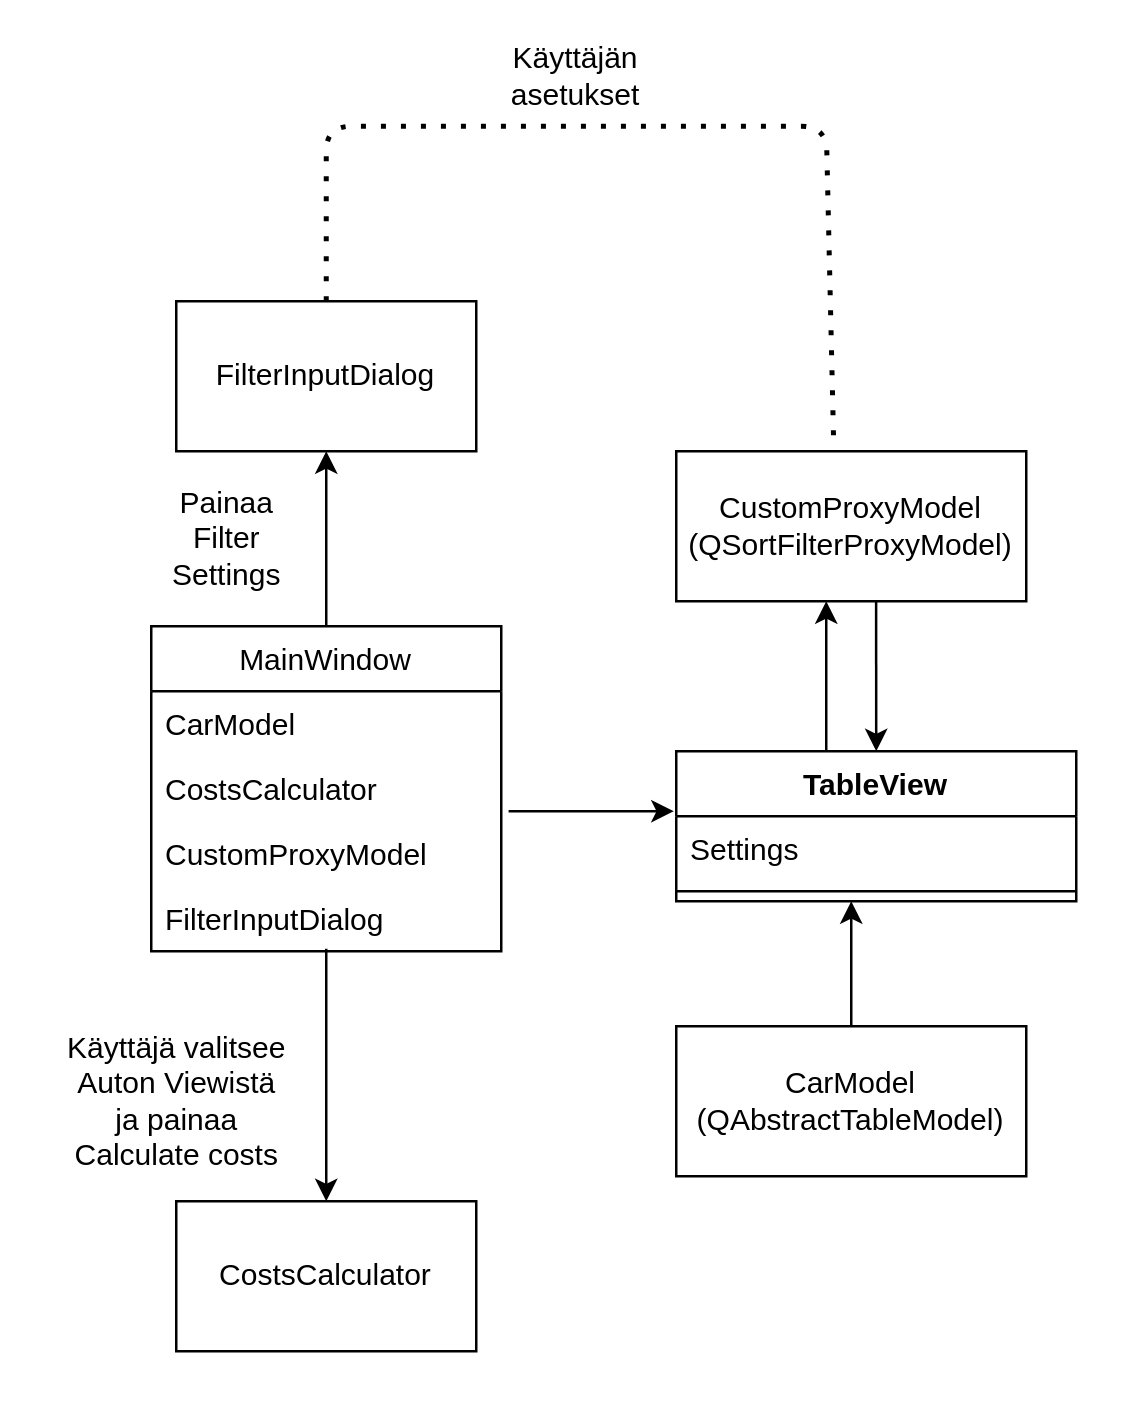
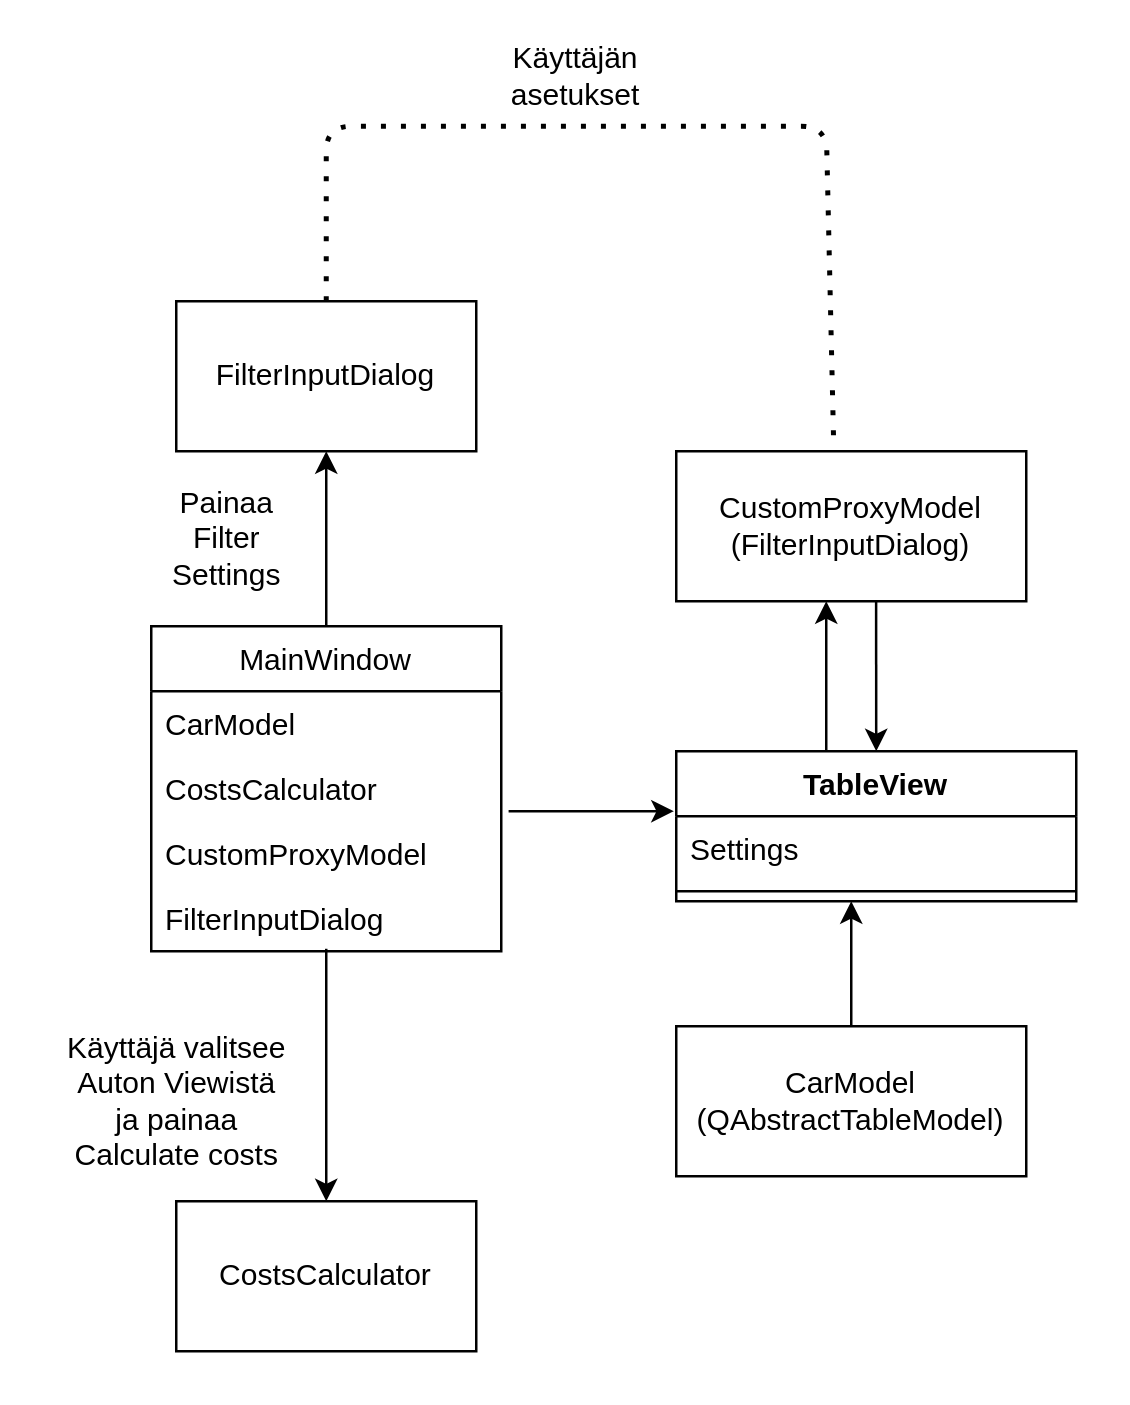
- <mxCell id="12" value="&lt;div&gt;CustomProxyModel&lt;/div&gt;&lt;div&gt;(QSortFilterProxyModel)&lt;br&gt;&lt;/div&gt;" style="rounded=0;whiteSpace=wrap;html=1;" vertex="1" parent="1"><mxGeometry x="270" y="180" width="140" height="60" as="geometry" /></mxCell>
+ <mxCell id="12" value="&lt;div&gt;CustomProxyModel&lt;/div&gt;&lt;div&gt;(FilterInputDialog)&lt;br&gt;&lt;/div&gt;" style="rounded=0;whiteSpace=wrap;html=1;" vertex="1" parent="1"><mxGeometry x="270" y="180" width="140" height="60" as="geometry" /></mxCell>
